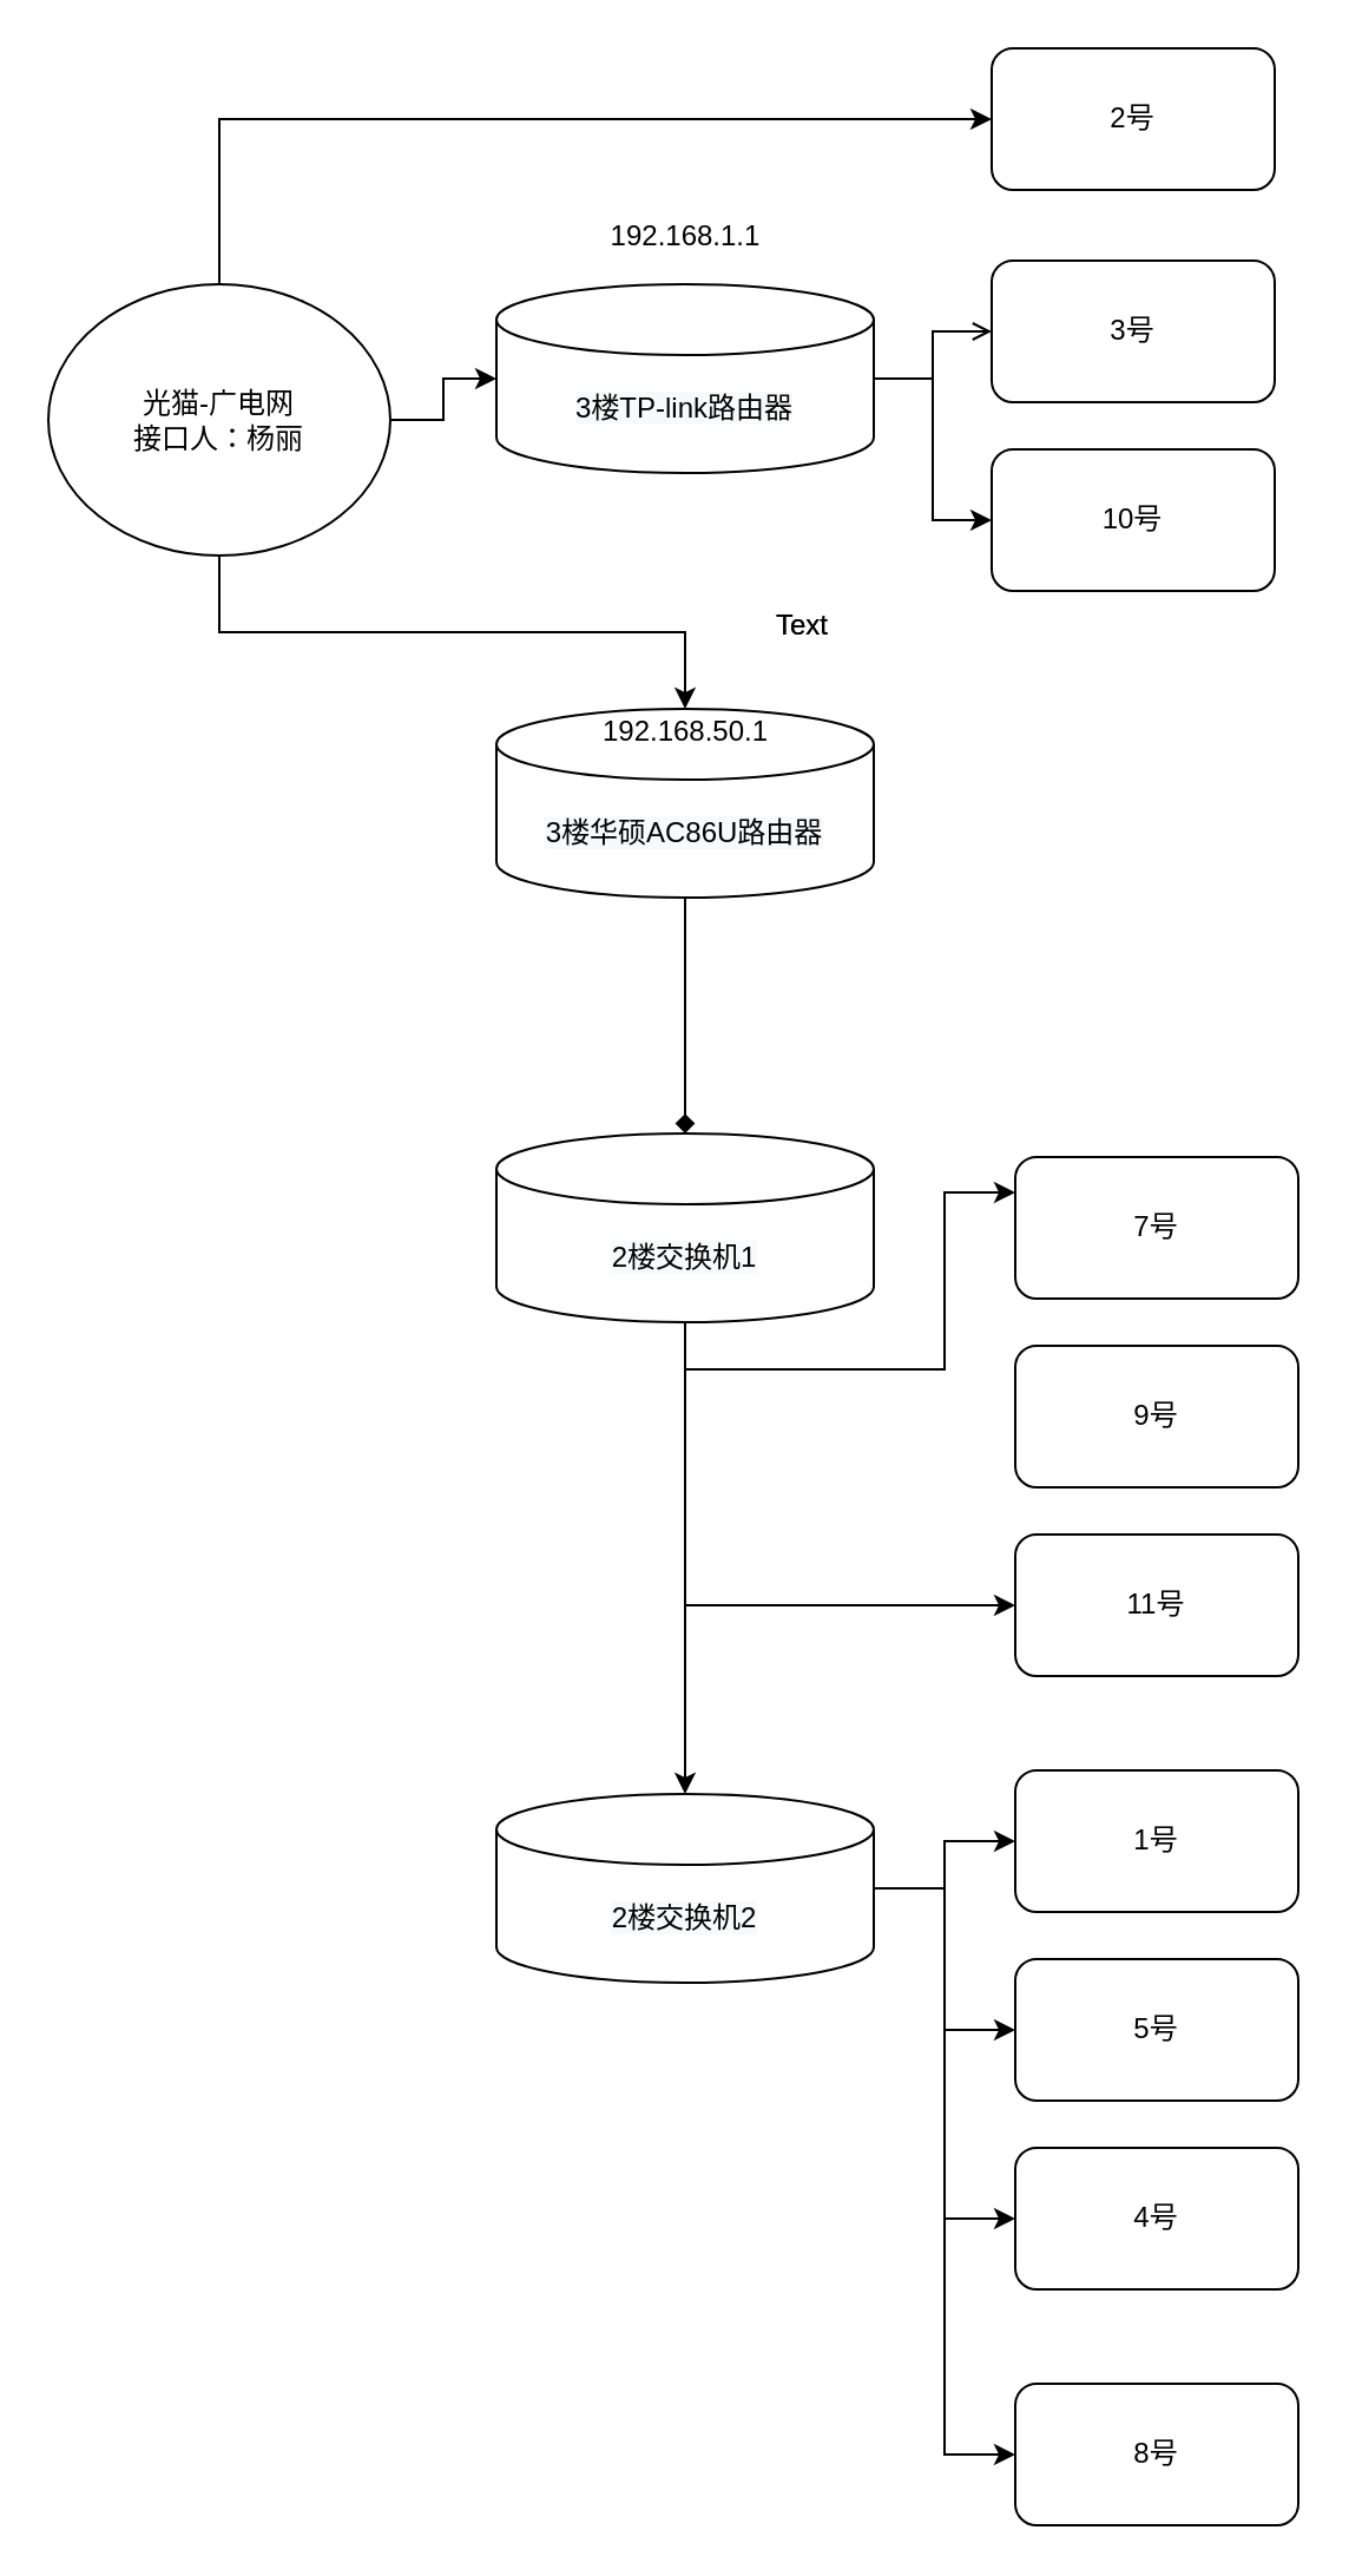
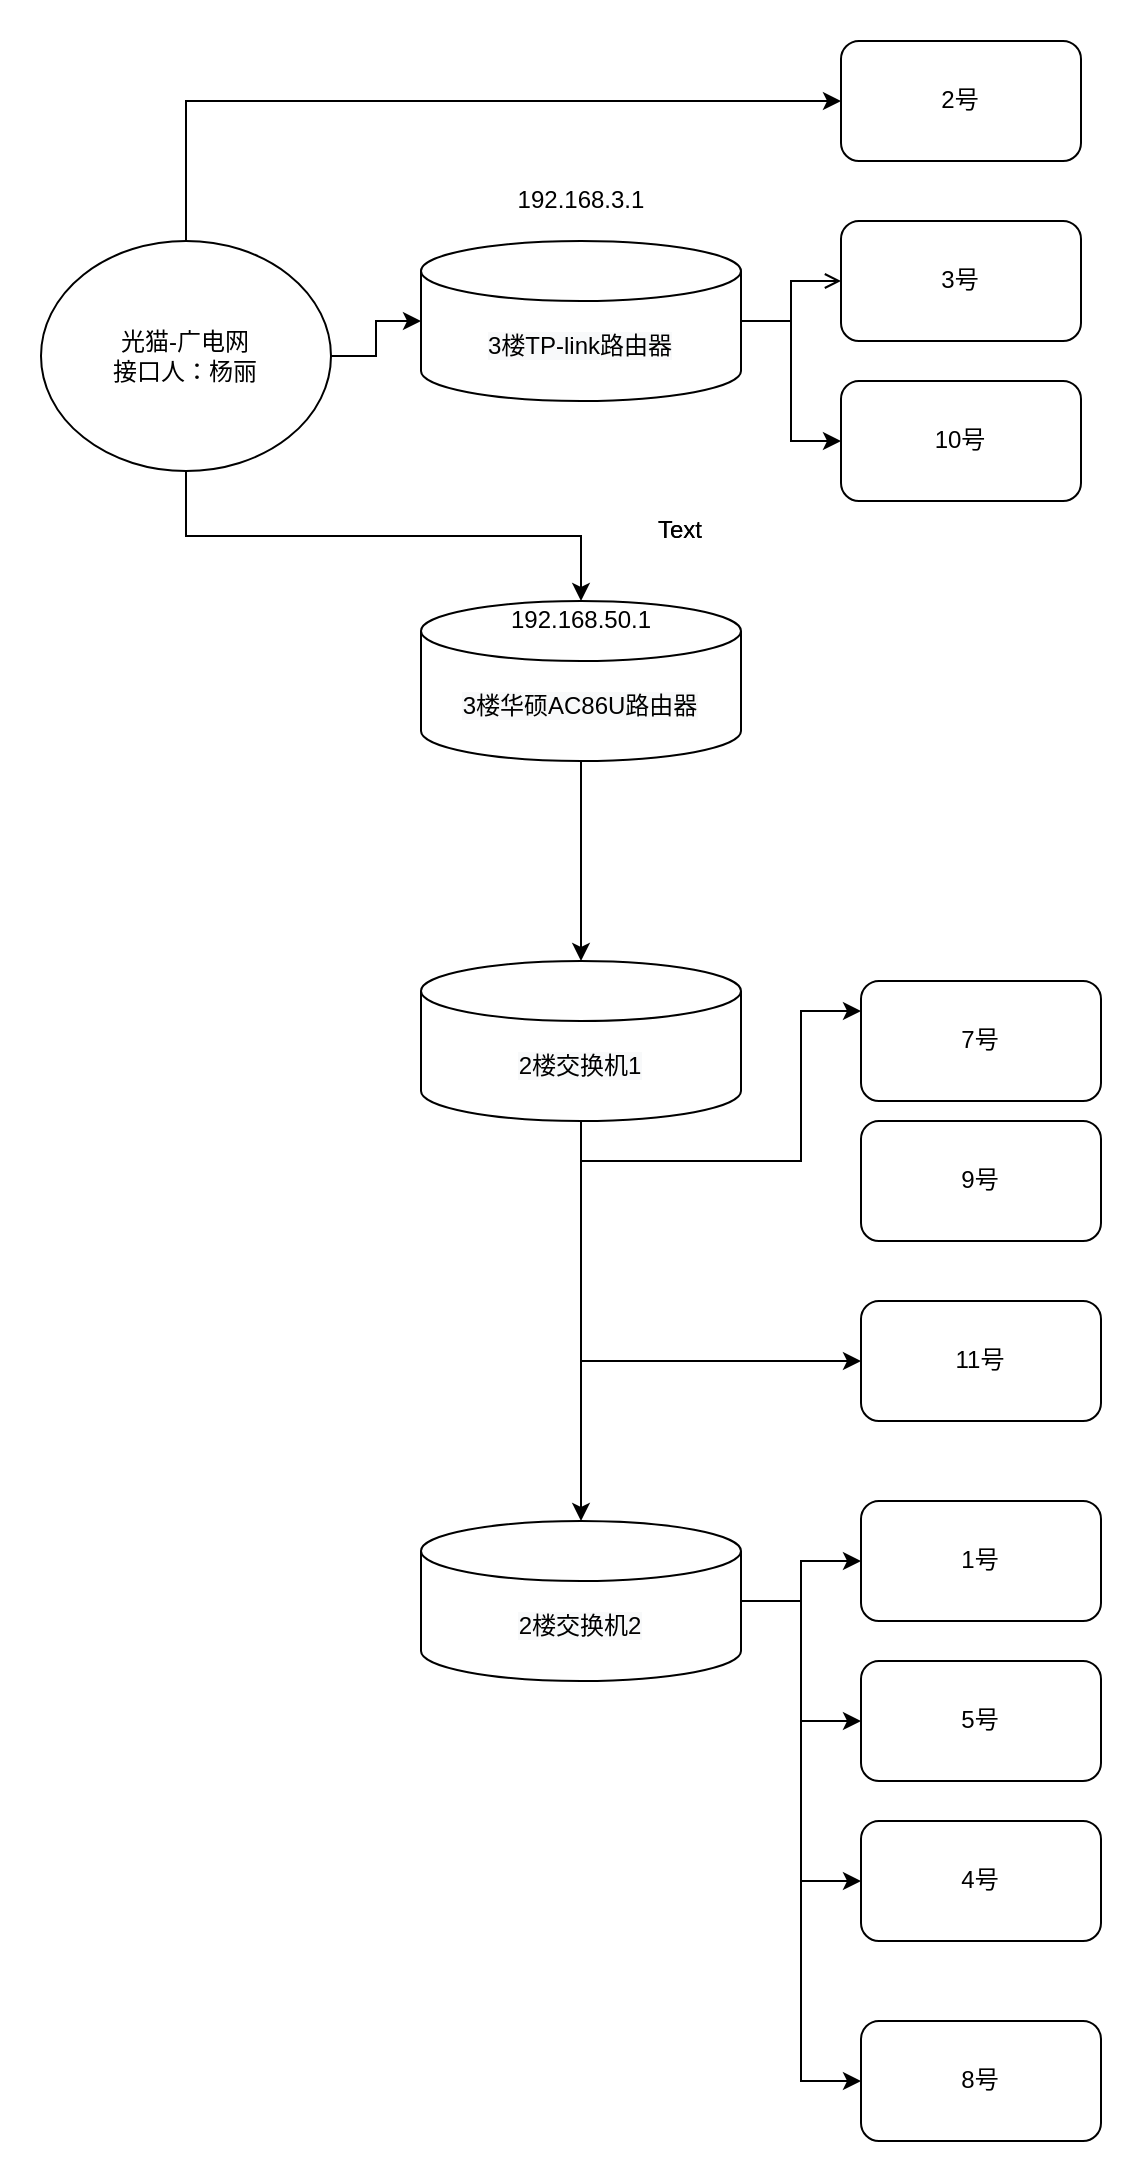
- <mxCell id="32" value="192.168.1.1" style="text;html=1;align=center;verticalAlign=middle;resizable=0;points=[];autosize=1;strokeColor=none;fillColor=none;" vertex="1" parent="1"><mxGeometry x="250" y="90" width="80" height="20" as="geometry" /></mxCell>
+ <mxCell id="32" value="192.168.3.1" style="text;html=1;align=center;verticalAlign=middle;resizable=0;points=[];autosize=1;strokeColor=none;fillColor=none;" vertex="1" parent="1"><mxGeometry x="250" y="90" width="80" height="20" as="geometry" /></mxCell>
- <mxCell id="7" style="edgeStyle=orthogonalEdgeStyle;rounded=0;orthogonalLoop=1;jettySize=auto;html=1;exitX=0.5;exitY=1;exitDx=0;exitDy=0;exitPerimeter=0;entryX=0.5;entryY=0;entryDx=0;entryDy=0;entryPerimeter=0;endArrow=diamond;" edge="1" parent="1" source="8" target="14"><mxGeometry relative="1" as="geometry" /></mxCell>
+ <mxCell id="7" style="edgeStyle=orthogonalEdgeStyle;rounded=0;orthogonalLoop=1;jettySize=auto;html=1;exitX=0.5;exitY=1;exitDx=0;exitDy=0;exitPerimeter=0;entryX=0.5;entryY=0;entryDx=0;entryDy=0;entryPerimeter=0;" edge="1" parent="1" source="8" target="14"><mxGeometry relative="1" as="geometry" /></mxCell>
- <mxCell id="16" value="9号" style="rounded=1;whiteSpace=wrap;html=1;" vertex="1" parent="1"><mxGeometry x="430" y="570" width="120" height="60" as="geometry" /></mxCell>
+ <mxCell id="16" value="9号" style="rounded=1;whiteSpace=wrap;html=1;" vertex="1" parent="1"><mxGeometry x="430" y="560" width="120" height="60" as="geometry" /></mxCell>
